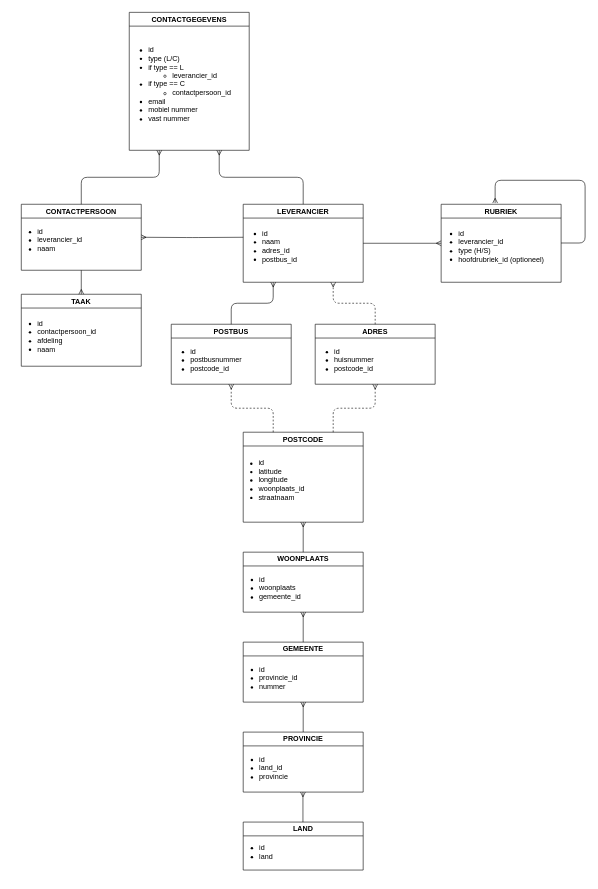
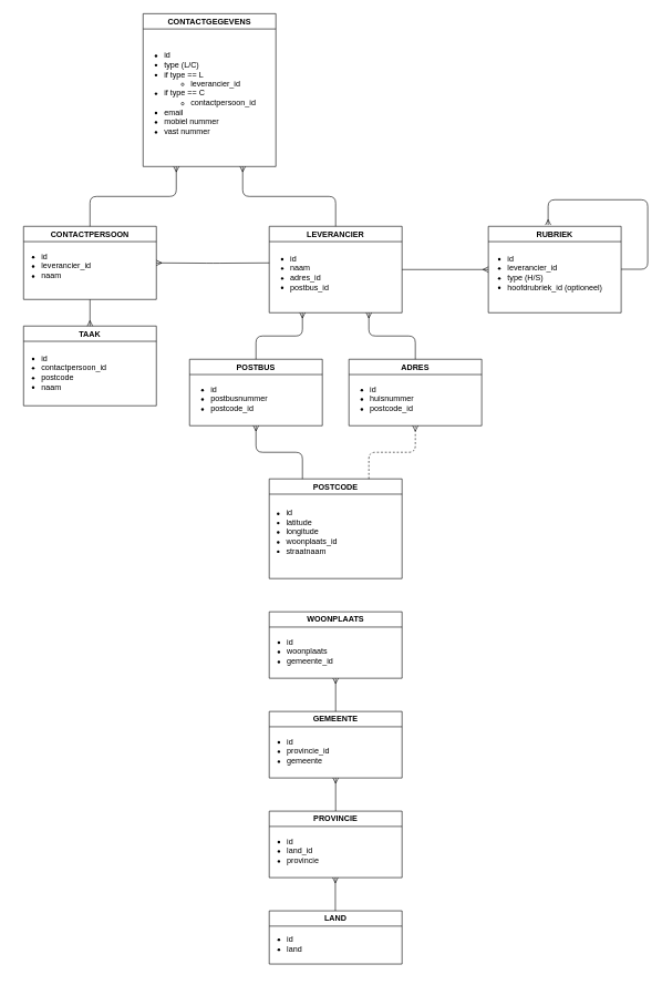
- <mxCell id="30" value="" style="edgeStyle=orthogonalEdgeStyle;fontSize=12;html=1;endArrow=ERmany;exitX=0.5;exitY=0;exitDx=0;exitDy=0;entryX=0.75;entryY=1;entryDx=0;entryDy=0;dashed=1;" edge="1" parent="1" source="12" target="2"><mxGeometry width="100" height="100" relative="1" as="geometry"><mxPoint x="375" y="550" as="sourcePoint" /><mxPoint x="465" y="480" as="targetPoint" /></mxGeometry></mxCell>
+ <mxCell id="30" value="" style="edgeStyle=orthogonalEdgeStyle;fontSize=12;html=1;endArrow=ERmany;exitX=0.5;exitY=0;exitDx=0;exitDy=0;entryX=0.75;entryY=1;entryDx=0;entryDy=0;" edge="1" parent="1" source="12" target="2"><mxGeometry width="100" height="100" relative="1" as="geometry"><mxPoint x="375" y="550" as="sourcePoint" /><mxPoint x="465" y="480" as="targetPoint" /></mxGeometry></mxCell>
- <mxCell id="22" value="&lt;ul&gt;&lt;li&gt;id&lt;/li&gt;&lt;li&gt;contactpersoon_id&lt;/li&gt;&lt;li&gt;afdeling&lt;/li&gt;&lt;li&gt;naam&lt;/li&gt;&lt;/ul&gt;" style="text;html=1;align=left;verticalAlign=middle;resizable=0;points=[];autosize=1;strokeColor=none;fillColor=none;" vertex="1" parent="21"><mxGeometry x="-15" y="10" width="160" height="120" as="geometry" /></mxCell>
+ <mxCell id="22" value="&lt;ul&gt;&lt;li&gt;id&lt;/li&gt;&lt;li&gt;contactpersoon_id&lt;/li&gt;&lt;li&gt;postcode&lt;/li&gt;&lt;li&gt;naam&lt;/li&gt;&lt;/ul&gt;" style="text;html=1;align=left;verticalAlign=middle;resizable=0;points=[];autosize=1;strokeColor=none;fillColor=none;" vertex="1" parent="21"><mxGeometry x="-15" y="10" width="160" height="120" as="geometry" /></mxCell>
- <mxCell id="31" value="" style="edgeStyle=orthogonalEdgeStyle;fontSize=12;html=1;endArrow=ERmany;exitX=0.25;exitY=0;exitDx=0;exitDy=0;entryX=0.5;entryY=1;entryDx=0;entryDy=0;dashed=1;" edge="1" parent="1" source="23" target="10"><mxGeometry width="100" height="100" relative="1" as="geometry"><mxPoint x="395" y="550" as="sourcePoint" /><mxPoint x="425" y="660" as="targetPoint" /></mxGeometry></mxCell>
+ <mxCell id="31" value="" style="edgeStyle=orthogonalEdgeStyle;fontSize=12;html=1;endArrow=ERmany;exitX=0.25;exitY=0;exitDx=0;exitDy=0;entryX=0.5;entryY=1;entryDx=0;entryDy=0;" edge="1" parent="1" source="23" target="10"><mxGeometry width="100" height="100" relative="1" as="geometry"><mxPoint x="395" y="550" as="sourcePoint" /><mxPoint x="425" y="660" as="targetPoint" /></mxGeometry></mxCell>
- <mxCell id="33" value="" style="edgeStyle=orthogonalEdgeStyle;fontSize=12;html=1;endArrow=ERmany;exitX=0.5;exitY=0;exitDx=0;exitDy=0;entryX=0.5;entryY=1;entryDx=0;entryDy=0;" edge="1" parent="1" source="25" target="23"><mxGeometry width="100" height="100" relative="1" as="geometry"><mxPoint x="535" y="950" as="sourcePoint" /><mxPoint x="585" y="910" as="targetPoint" /></mxGeometry></mxCell>
- <mxCell id="15" value="&lt;ul&gt;&lt;li&gt;id&lt;/li&gt;&lt;li&gt;provincie_id&lt;/li&gt;&lt;li&gt;nummer&lt;/li&gt;&lt;/ul&gt;" style="text;html=1;align=left;verticalAlign=middle;resizable=0;points=[];autosize=1;strokeColor=none;fillColor=none;" vertex="1" parent="14"><mxGeometry x="-15" y="10" width="130" height="100" as="geometry" /></mxCell>
+ <mxCell id="15" value="&lt;ul&gt;&lt;li&gt;id&lt;/li&gt;&lt;li&gt;provincie_id&lt;/li&gt;&lt;li&gt;gemeente&lt;/li&gt;&lt;/ul&gt;" style="text;html=1;align=left;verticalAlign=middle;resizable=0;points=[];autosize=1;strokeColor=none;fillColor=none;" vertex="1" parent="14"><mxGeometry x="-15" y="10" width="130" height="100" as="geometry" /></mxCell>
